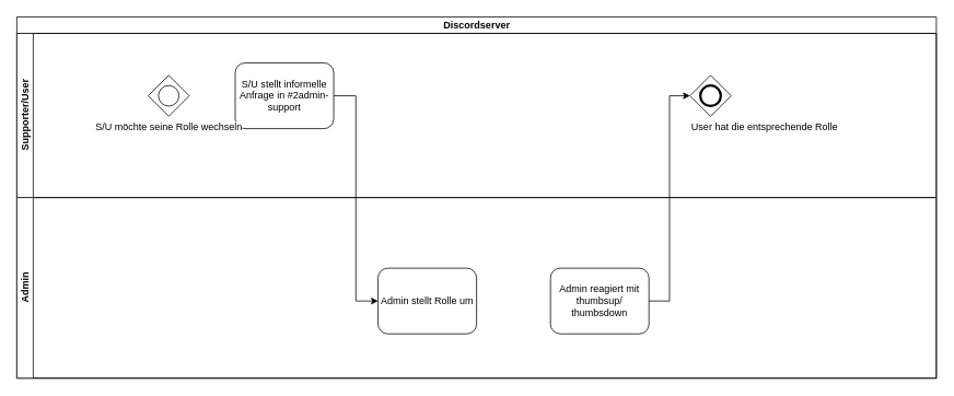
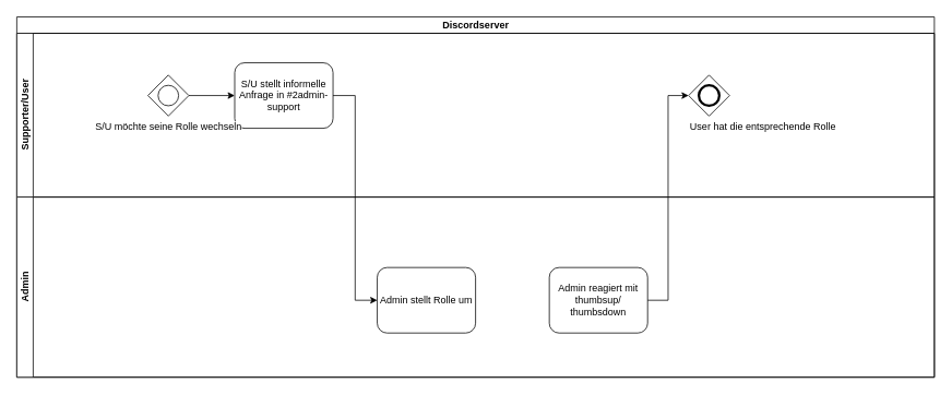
+ <mxCell id="4" value="" style="edgeStyle=orthogonalEdgeStyle;rounded=0;orthogonalLoop=1;jettySize=auto;html=1;entryX=0;entryY=0.5;entryDx=0;entryDy=0;" parent="3" source="7" target="5" edge="1"><mxGeometry relative="1" as="geometry"><mxPoint x="-20" y="-179" as="targetPoint" /></mxGeometry></mxCell>
